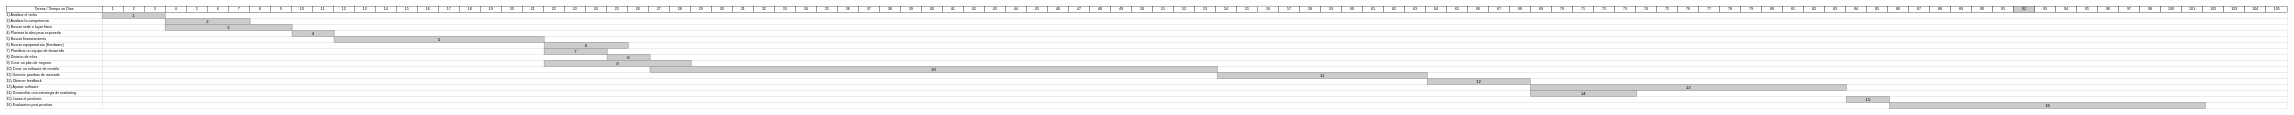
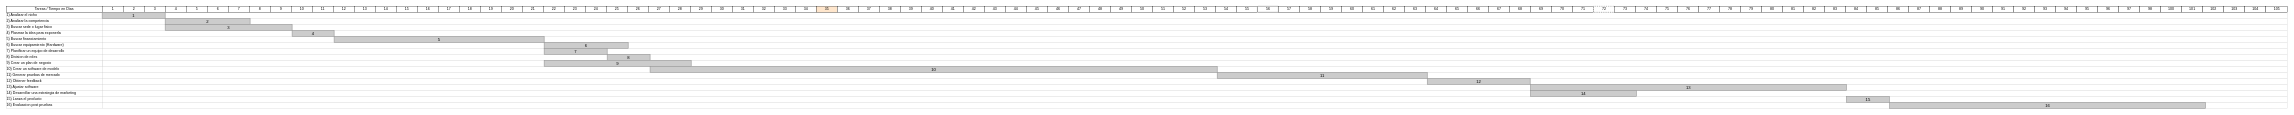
- <mxCell id="77" value="35" style="strokeWidth=1;fontStyle=0;html=1;" vertex="1" parent="1"><mxGeometry x="2720" y="20" width="70" height="20" as="geometry" /></mxCell>
+ <mxCell id="77" value="35" style="strokeWidth=1;fontStyle=0;html=1;fillColor=#ffe6cc;" vertex="1" parent="1"><mxGeometry x="2720" y="20" width="70" height="20" as="geometry" /></mxCell>
- <mxCell id="114" value="72" style="strokeWidth=1;fontStyle=0;html=1;" vertex="1" parent="1"><mxGeometry x="5310" y="20" width="70" height="20" as="geometry" /></mxCell>
+ <mxCell id="114" value="72" style="strokeWidth=1;fontStyle=0;html=1;dashed=1;" vertex="1" parent="1"><mxGeometry x="5310" y="20" width="70" height="20" as="geometry" /></mxCell>
- <mxCell id="134" value="92" style="strokeWidth=1;fontStyle=0;html=1;fillColor=#cccccc;" vertex="1" parent="1"><mxGeometry x="6710" y="20" width="70" height="20" as="geometry" /></mxCell>
+ <mxCell id="134" value="92" style="strokeWidth=1;fontStyle=0;html=1;" vertex="1" parent="1"><mxGeometry x="6710" y="20" width="70" height="20" as="geometry" /></mxCell>
